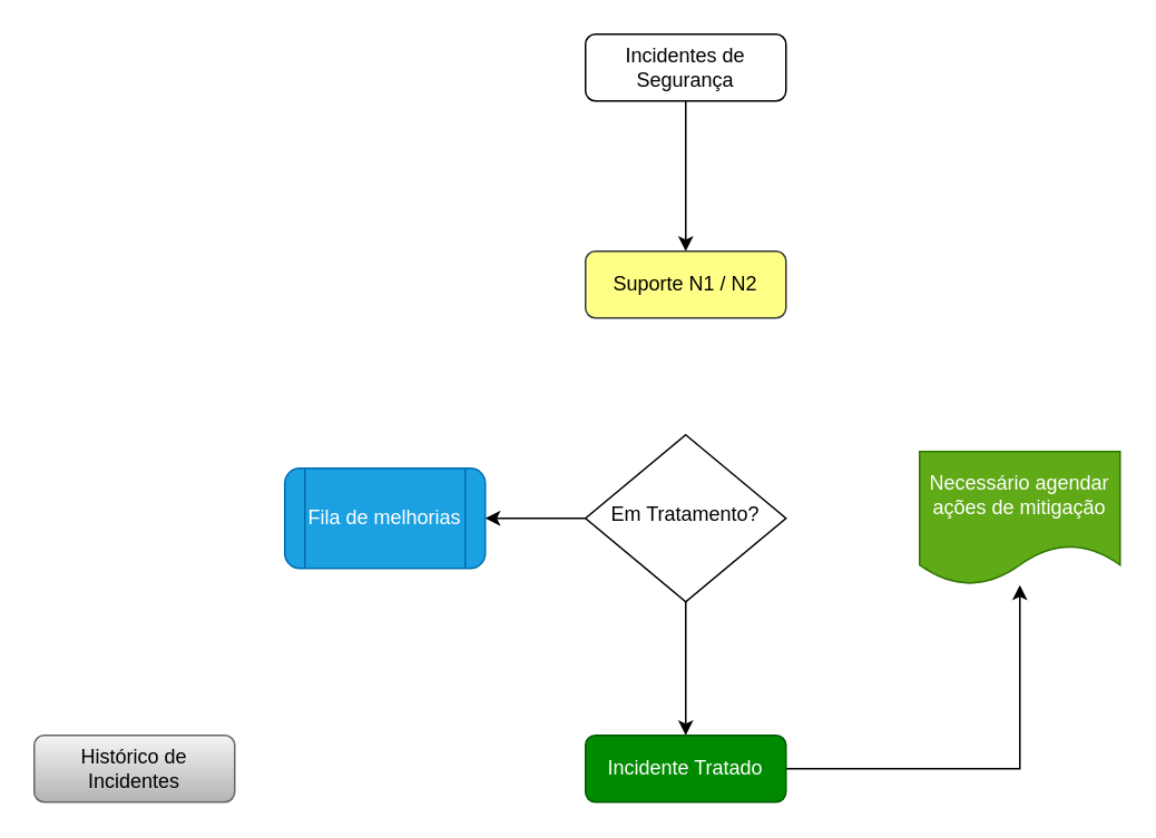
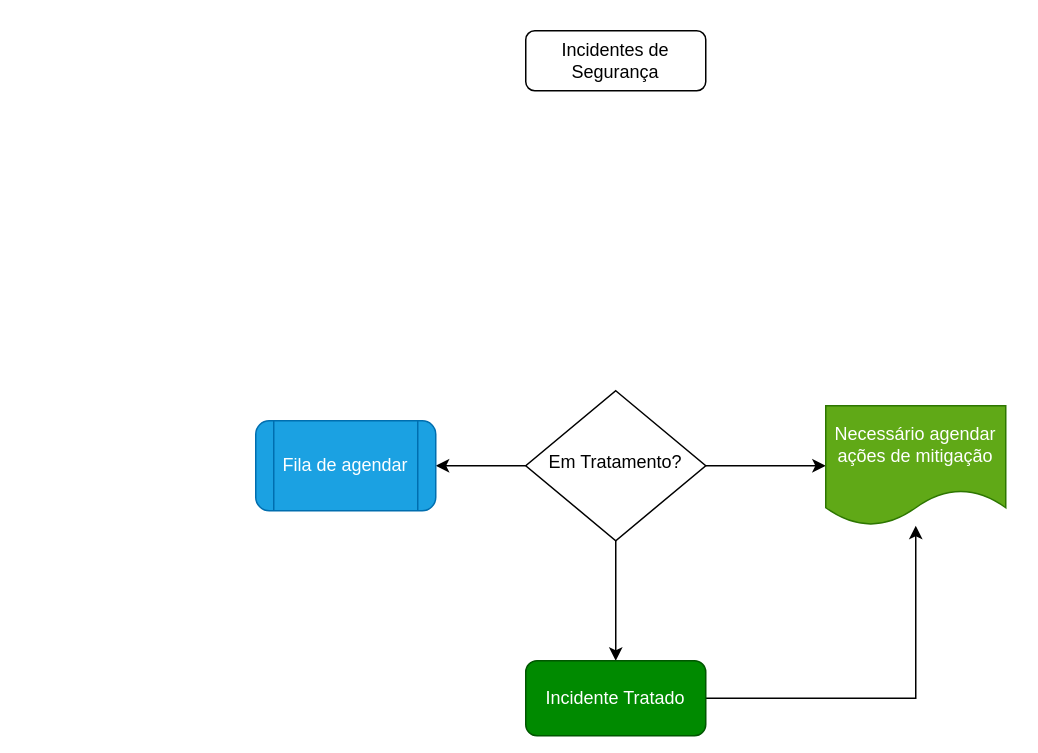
- <mxCell id="6" value="" style="edgeStyle=orthogonalEdgeStyle;rounded=0;orthogonalLoop=1;jettySize=auto;html=1;" parent="1" source="7" target="11" edge="1"><mxGeometry relative="1" as="geometry" /></mxCell>
- <mxCell id="11" value="Suporte N1 / N2" style="rounded=1;whiteSpace=wrap;html=1;fontSize=12;glass=0;strokeWidth=1;shadow=0;fillColor=#ffff88;strokeColor=#36393d;" parent="1" vertex="1"><mxGeometry x="350" y="150" width="120" height="40" as="geometry" /></mxCell>
- <mxCell id="13" value="Fila de melhorias" style="shape=process;whiteSpace=wrap;html=1;backgroundOutline=1;rounded=1;glass=0;strokeWidth=1;shadow=0;fillColor=#1ba1e2;strokeColor=#006EAF;fontColor=#ffffff;" parent="1" vertex="1"><mxGeometry x="170" y="280" width="120" height="60" as="geometry" /></mxCell>
+ <mxCell id="13" value="Fila de agendar" style="shape=process;whiteSpace=wrap;html=1;backgroundOutline=1;rounded=1;glass=0;strokeWidth=1;shadow=0;fillColor=#1ba1e2;strokeColor=#006EAF;fontColor=#ffffff;" parent="1" vertex="1"><mxGeometry x="170" y="280" width="120" height="60" as="geometry" /></mxCell>
+ <mxCell id="2" value="" style="edgeStyle=orthogonalEdgeStyle;rounded=0;orthogonalLoop=1;jettySize=auto;html=1;" parent="1" source="5" target="10" edge="1"><mxGeometry relative="1" as="geometry" /></mxCell>
- <mxCell id="12" value="Histórico de Incidentes" style="rounded=1;whiteSpace=wrap;html=1;fontSize=12;glass=0;strokeWidth=1;shadow=0;fillColor=#f5f5f5;gradientColor=#b3b3b3;strokeColor=#666666;" parent="1" vertex="1"><mxGeometry x="20" y="440" width="120" height="40" as="geometry" /></mxCell>
- <mxCell id="9" value="Incidente Tratado" style="rounded=1;whiteSpace=wrap;html=1;fontSize=12;glass=0;strokeWidth=1;shadow=0;fillColor=#008a00;fontColor=#ffffff;strokeColor=#005700;" parent="1" vertex="1"><mxGeometry x="350" y="440" width="120" height="40" as="geometry" /></mxCell>
+ <mxCell id="9" value="Incidente Tratado" style="rounded=1;whiteSpace=wrap;html=1;fontSize=12;glass=0;strokeWidth=1;shadow=0;fillColor=#008a00;fontColor=#ffffff;strokeColor=#005700;" parent="1" vertex="1"><mxGeometry x="350" y="440" width="120" height="50" as="geometry" /></mxCell>
